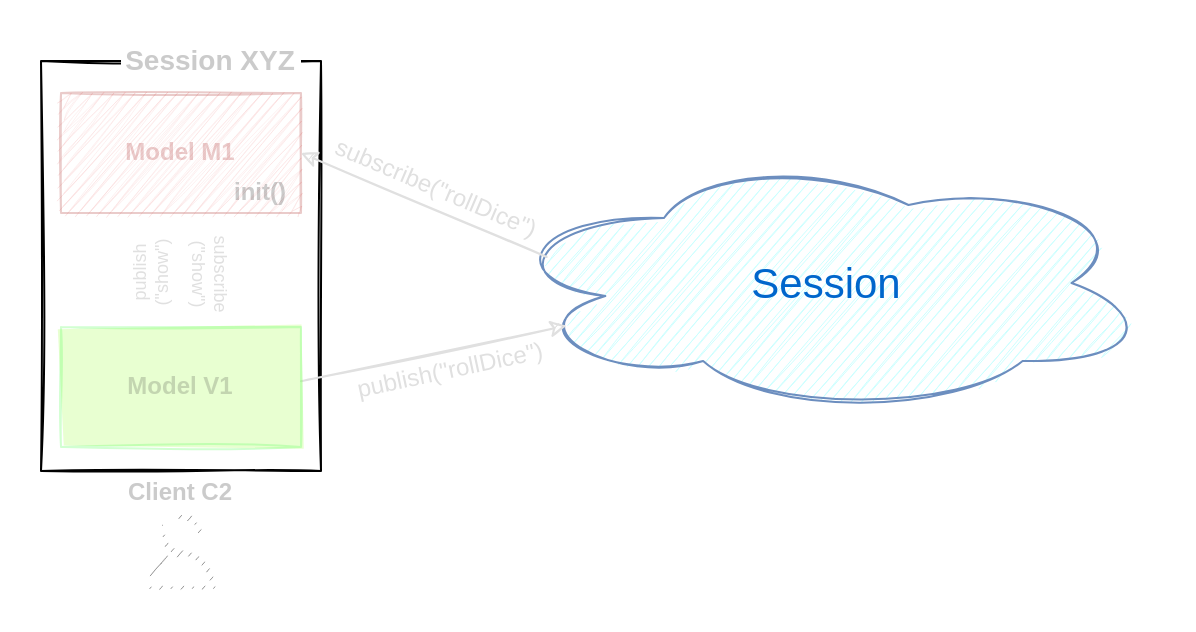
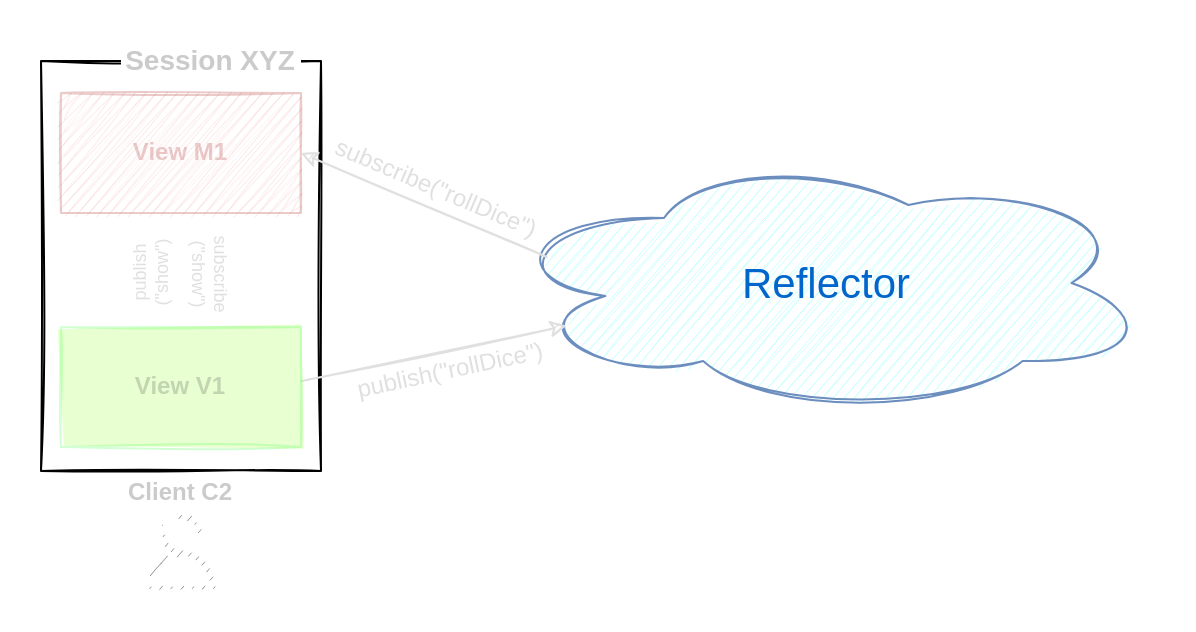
- <mxCell id="4" value="Model M1" style="whiteSpace=wrap;html=1;fillColor=#f8cecc;strokeColor=#b85450;fillStyle=zigzag;fontColor=#990000;fontStyle=1;sketch=1;opacity=30;textOpacity=20;" vertex="1" parent="1"><mxGeometry x="30" y="46" width="120" height="60" as="geometry" /></mxCell>
+ <mxCell id="4" value="View M1" style="whiteSpace=wrap;html=1;fillColor=#f8cecc;strokeColor=#b85450;fillStyle=zigzag;fontColor=#990000;fontStyle=1;sketch=1;opacity=30;textOpacity=20;" vertex="1" parent="1"><mxGeometry x="30" y="46" width="120" height="60" as="geometry" /></mxCell>
- <mxCell id="13" value="init()" style="text;html=1;strokeColor=none;fillColor=none;align=center;verticalAlign=middle;whiteSpace=wrap;rounded=0;sketch=1;fontSize=12;fontColor=#000000;fontStyle=1;opacity=30;textOpacity=20;" vertex="1" parent="1"><mxGeometry x="110" y="86" width="40" height="20" as="geometry" /></mxCell>
- <mxCell id="2" value="Session" style="ellipse;shape=cloud;whiteSpace=wrap;html=1;fontSize=21;strokeColor=#6c8ebf;fillColor=#CCFFFF;fontColor=#0066CC;sketch=1;" vertex="1" parent="1"><mxGeometry x="250" y="76" width="326" height="130" as="geometry" /></mxCell>
+ <mxCell id="2" value="Reflector" style="ellipse;shape=cloud;whiteSpace=wrap;html=1;fontSize=21;strokeColor=#6c8ebf;fillColor=#CCFFFF;fontColor=#0066CC;sketch=1;" vertex="1" parent="1"><mxGeometry x="250" y="76" width="326" height="130" as="geometry" /></mxCell>
- <mxCell id="12" value="Model V1" style="whiteSpace=wrap;html=1;fontColor=#333333;fillStyle=solid;fontStyle=1;fillColor=#B3FF66;strokeColor=#66FF66;sketch=1;opacity=30;textOpacity=20;" vertex="1" parent="1"><mxGeometry x="30" y="163" width="120" height="60" as="geometry" /></mxCell>
+ <mxCell id="12" value="View V1" style="whiteSpace=wrap;html=1;fontColor=#333333;fillStyle=solid;fontStyle=1;fillColor=#B3FF66;strokeColor=#66FF66;sketch=1;opacity=30;textOpacity=20;" vertex="1" parent="1"><mxGeometry x="30" y="163" width="120" height="60" as="geometry" /></mxCell>
